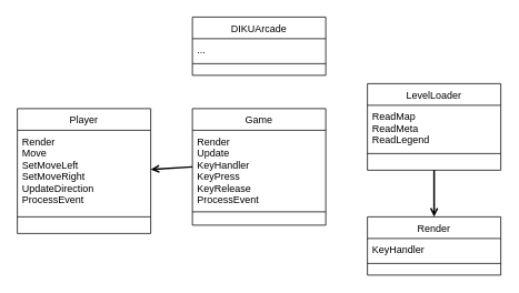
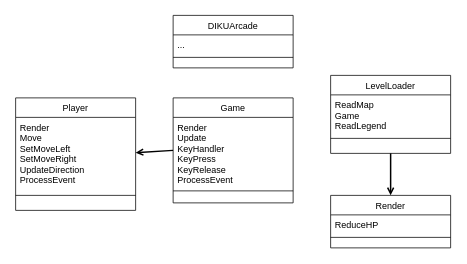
- <mxCell id="9" value="ReadMap&#10;ReadMeta&#10;ReadLegend" style="text;align=left;verticalAlign=top;spacingLeft=4;spacingRight=4;overflow=hidden;rotatable=0;points=[[0,0.5],[1,0.5]];portConstraint=eastwest;" parent="8" vertex="1"><mxGeometry y="26" width="160" height="54" as="geometry" /></mxCell>
+ <mxCell id="9" value="ReadMap&#10;Game&#10;ReadLegend" style="text;align=left;verticalAlign=top;spacingLeft=4;spacingRight=4;overflow=hidden;rotatable=0;points=[[0,0.5],[1,0.5]];portConstraint=eastwest;" parent="8" vertex="1"><mxGeometry y="26" width="160" height="54" as="geometry" /></mxCell>
- <mxCell id="18" value="KeyHandler" style="text;align=left;verticalAlign=top;spacingLeft=4;spacingRight=4;overflow=hidden;rotatable=0;points=[[0,0.5],[1,0.5]];portConstraint=eastwest;" parent="17" vertex="1"><mxGeometry y="26" width="160" height="26" as="geometry" /></mxCell>
+ <mxCell id="18" value="ReduceHP" style="text;align=left;verticalAlign=top;spacingLeft=4;spacingRight=4;overflow=hidden;rotatable=0;points=[[0,0.5],[1,0.5]];portConstraint=eastwest;" parent="17" vertex="1"><mxGeometry y="26" width="160" height="26" as="geometry" /></mxCell>
